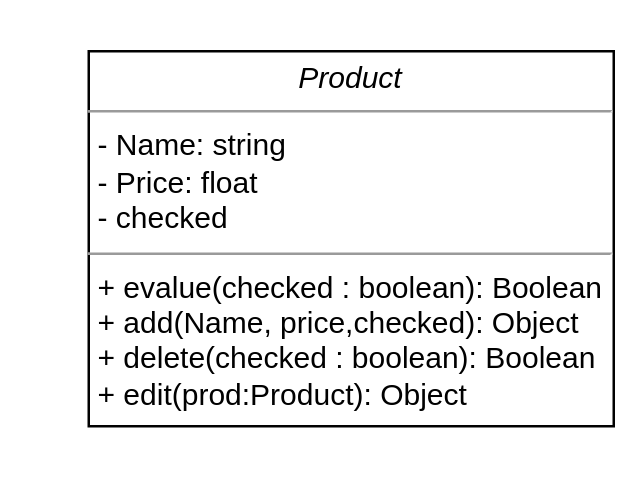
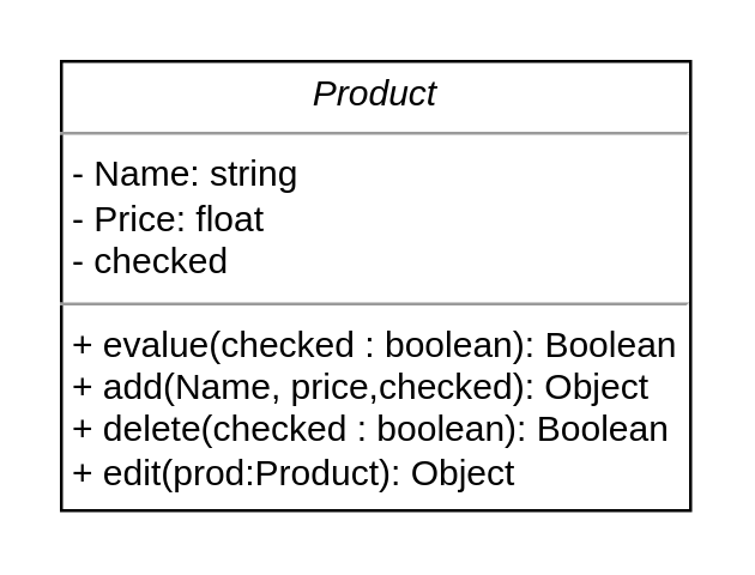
- <mxCell id="2" value="&lt;p style=&quot;margin:0px;margin-top:4px;text-align:center;&quot;&gt;&lt;i&gt;Product&lt;/i&gt;&lt;/p&gt;&lt;hr size=&quot;1&quot;&gt;&lt;p style=&quot;margin:0px;margin-left:4px;&quot;&gt;- Name: string&lt;br&gt;- Price: float&lt;/p&gt;&lt;p style=&quot;margin:0px;margin-left:4px;&quot;&gt;- checked&lt;/p&gt;&lt;hr size=&quot;1&quot;&gt;&lt;p style=&quot;margin:0px;margin-left:4px;&quot;&gt;+ evalue(checked : boolean): Boolean&lt;br&gt;+ add(Name, price,checked): Object&lt;/p&gt;&lt;p style=&quot;margin:0px;margin-left:4px;&quot;&gt;+ delete(checked : boolean): Boolean&lt;br style=&quot;border-color: var(--border-color);&quot;&gt;&lt;/p&gt;&lt;p style=&quot;margin:0px;margin-left:4px;&quot;&gt;+ edit(prod:Product): Object&lt;/p&gt;" style="verticalAlign=top;align=left;overflow=fill;fontSize=12;fontFamily=Helvetica;html=1;" vertex="1" parent="1"><mxGeometry x="35" y="20" width="210" height="150" as="geometry" /></mxCell>
+ <mxCell id="2" value="&lt;p style=&quot;margin:0px;margin-top:4px;text-align:center;&quot;&gt;&lt;i&gt;Product&lt;/i&gt;&lt;/p&gt;&lt;hr size=&quot;1&quot;&gt;&lt;p style=&quot;margin:0px;margin-left:4px;&quot;&gt;- Name: string&lt;br&gt;- Price: float&lt;/p&gt;&lt;p style=&quot;margin:0px;margin-left:4px;&quot;&gt;- checked&lt;/p&gt;&lt;hr size=&quot;1&quot;&gt;&lt;p style=&quot;margin:0px;margin-left:4px;&quot;&gt;+ evalue(checked : boolean): Boolean&lt;br&gt;+ add(Name, price,checked): Object&lt;/p&gt;&lt;p style=&quot;margin:0px;margin-left:4px;&quot;&gt;+ delete(checked : boolean): Boolean&lt;br style=&quot;border-color: var(--border-color);&quot;&gt;&lt;/p&gt;&lt;p style=&quot;margin:0px;margin-left:4px;&quot;&gt;+ edit(prod:Product): Object&lt;/p&gt;" style="verticalAlign=top;align=left;overflow=fill;fontSize=12;fontFamily=Helvetica;html=1;" vertex="1" parent="1"><mxGeometry x="20" y="20" width="210" height="150" as="geometry" /></mxCell>
